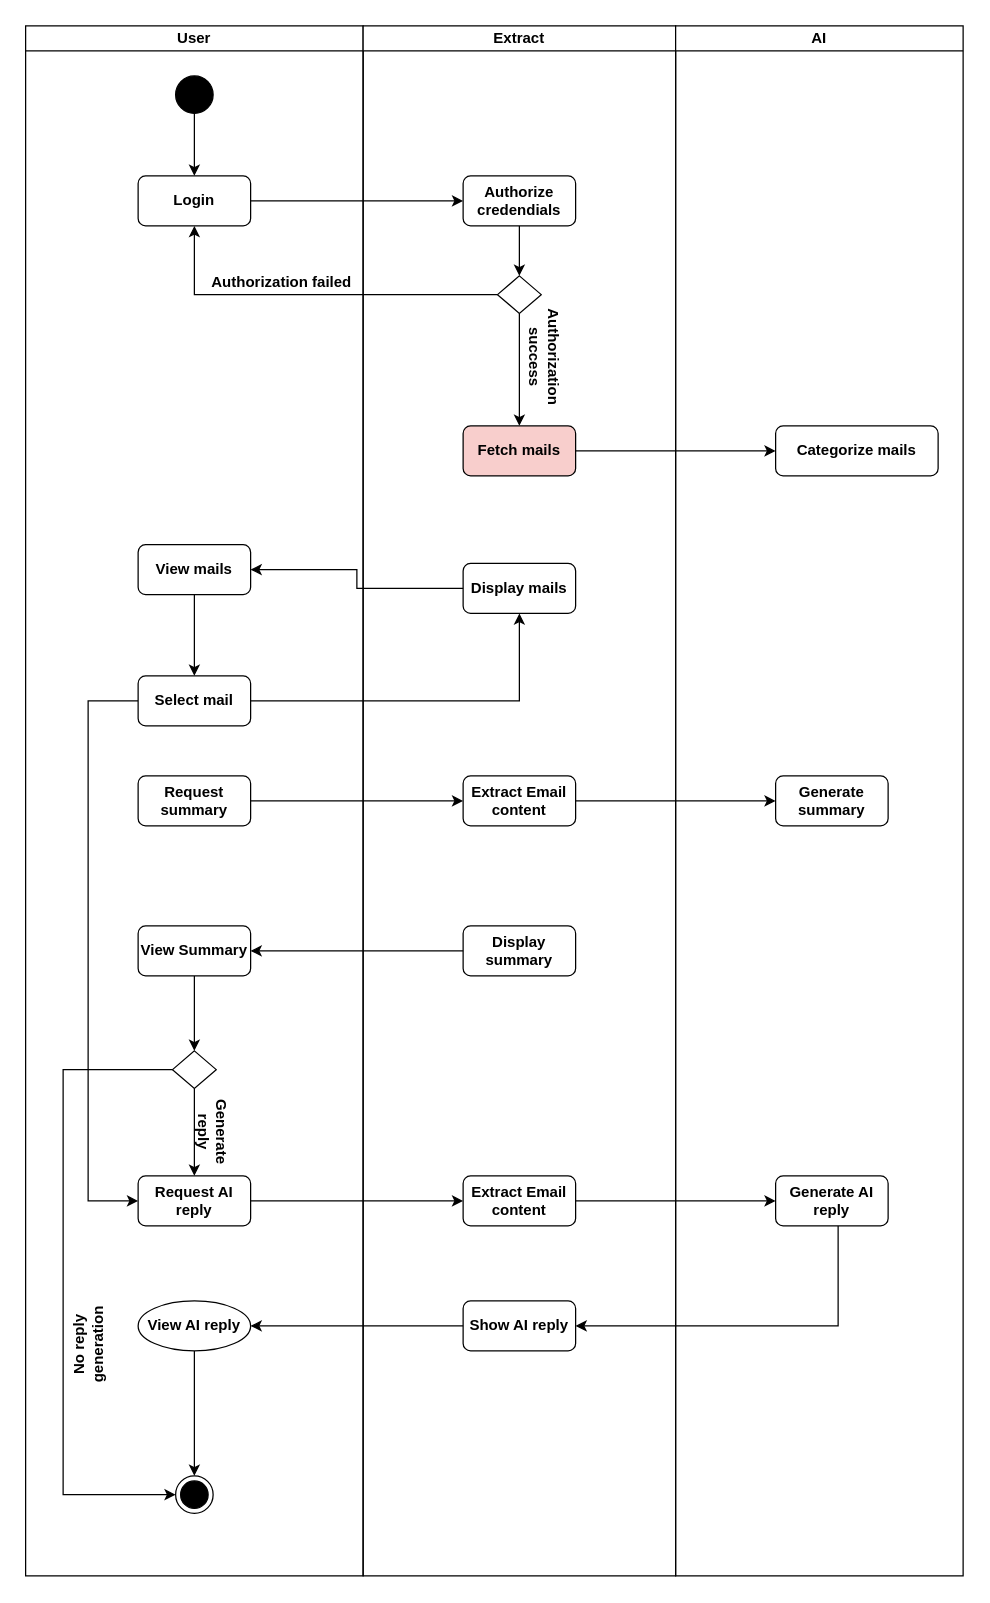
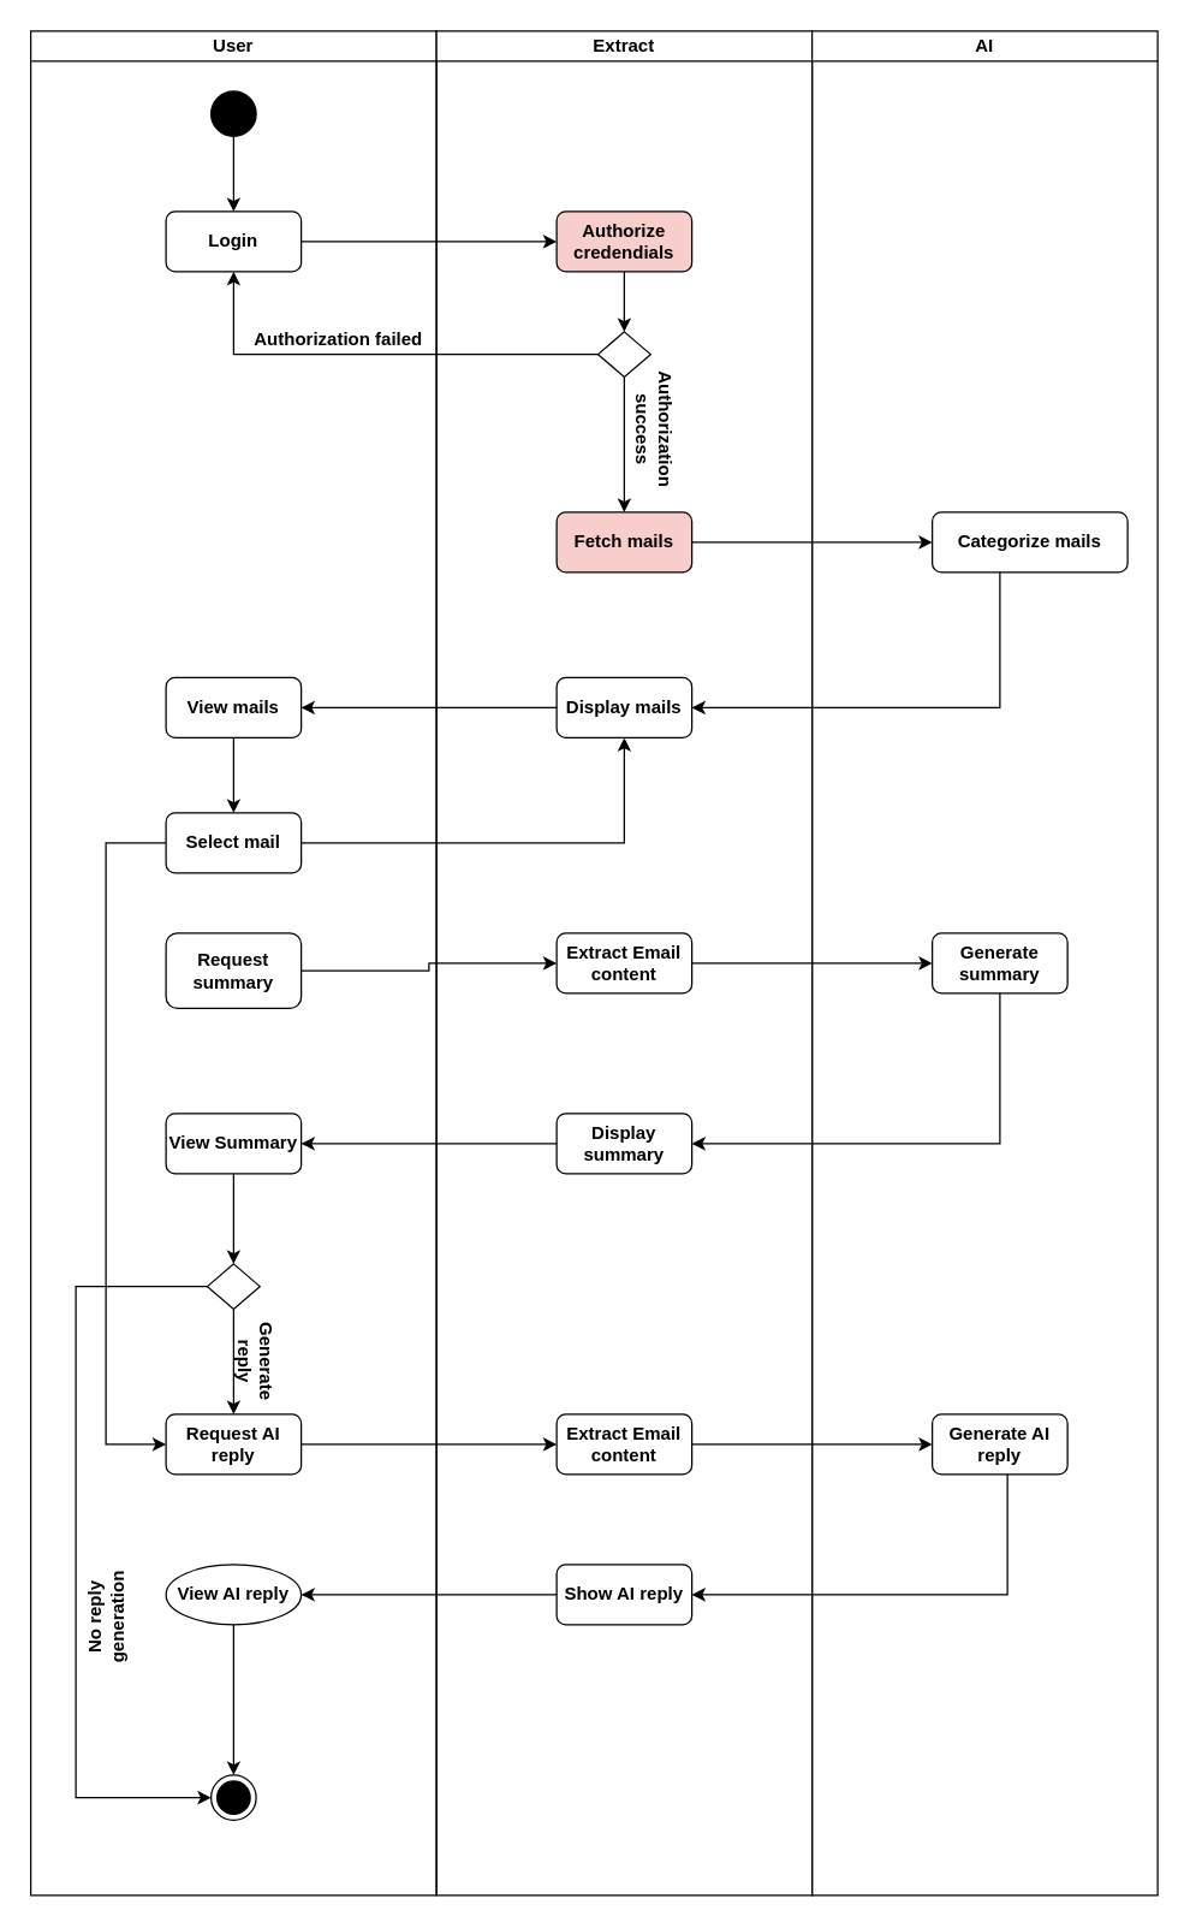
- <mxCell id="26" value="Authorize credendials" style="rounded=1;whiteSpace=wrap;html=1;fontStyle=1" parent="24" vertex="1"><mxGeometry x="80" y="120" width="90" height="40" as="geometry" /></mxCell>
+ <mxCell id="26" value="Authorize credendials" style="rounded=1;whiteSpace=wrap;html=1;fontStyle=1;fillColor=#f8cecc;" parent="24" vertex="1"><mxGeometry x="80" y="120" width="90" height="40" as="geometry" /></mxCell>
- <mxCell id="8" value="View mails" style="rounded=1;whiteSpace=wrap;html=1;fontStyle=1" parent="2" vertex="1"><mxGeometry x="90" y="415" width="90" height="40" as="geometry" /></mxCell>
+ <mxCell id="8" value="View mails" style="rounded=1;whiteSpace=wrap;html=1;fontStyle=1" parent="2" vertex="1"><mxGeometry x="90" y="430" width="90" height="40" as="geometry" /></mxCell>
+ <mxCell id="52" style="edgeStyle=orthogonalEdgeStyle;rounded=0;orthogonalLoop=1;jettySize=auto;html=1;entryX=1;entryY=0.5;entryDx=0;entryDy=0;" edge="1" parent="1" source="39" target="31"><mxGeometry relative="1" as="geometry"><Array as="points"><mxPoint x="665" y="470" /></Array></mxGeometry></mxCell>
- <mxCell id="12" value="Request summary" style="rounded=1;whiteSpace=wrap;html=1;fontStyle=1" parent="2" vertex="1"><mxGeometry x="90" y="600" width="90" height="40" as="geometry" /></mxCell>
+ <mxCell id="12" value="Request summary" style="rounded=1;whiteSpace=wrap;html=1;fontStyle=1" parent="2" vertex="1"><mxGeometry x="90" y="600" width="90" height="50" as="geometry" /></mxCell>
+ <mxCell id="45" style="edgeStyle=orthogonalEdgeStyle;rounded=0;orthogonalLoop=1;jettySize=auto;html=1;entryX=1;entryY=0.5;entryDx=0;entryDy=0;" parent="1" source="37" target="33" edge="1"><mxGeometry relative="1" as="geometry"><Array as="points"><mxPoint x="665" y="760" /></Array></mxGeometry></mxCell>
